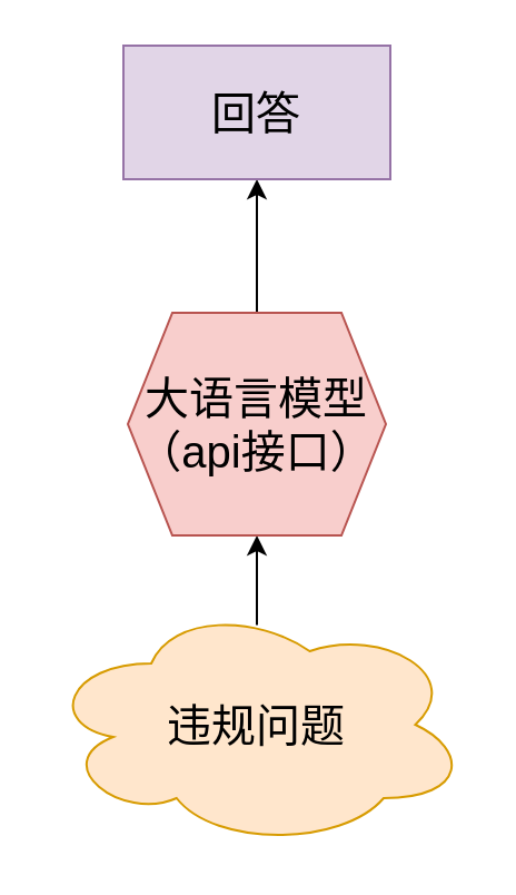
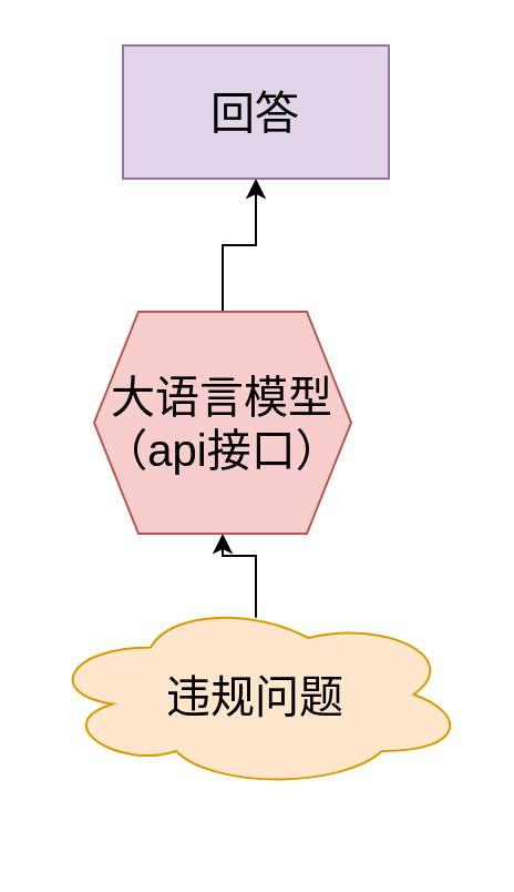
- <mxCell id="5" value="&lt;font style=&quot;font-size: 20px;&quot;&gt;大语言模型&lt;/font&gt;&lt;div&gt;&lt;font style=&quot;font-size: 20px;&quot;&gt;（api接口）&lt;/font&gt;&lt;/div&gt;" style="shape=hexagon;perimeter=hexagonPerimeter2;whiteSpace=wrap;html=1;fixedSize=1;fillColor=#f8cecc;strokeColor=#b85450;" vertex="1" parent="1"><mxGeometry x="57" y="140" width="116" height="100" as="geometry" /></mxCell>
+ <mxCell id="5" value="&lt;font style=&quot;font-size: 20px;&quot;&gt;大语言模型&lt;/font&gt;&lt;div&gt;&lt;font style=&quot;font-size: 20px;&quot;&gt;（api接口）&lt;/font&gt;&lt;/div&gt;" style="shape=hexagon;perimeter=hexagonPerimeter2;whiteSpace=wrap;html=1;fixedSize=1;fillColor=#f8cecc;strokeColor=#b85450;" vertex="1" parent="1"><mxGeometry x="42" y="140" width="116" height="100" as="geometry" /></mxCell>
- <mxCell id="3" value="&lt;font style=&quot;font-size: 20px;&quot;&gt;&lt;font style=&quot;font-size: 20px;&quot;&gt;违规问&lt;/font&gt;题&lt;/font&gt;" style="ellipse;shape=cloud;whiteSpace=wrap;html=1;fillColor=#ffe6cc;strokeColor=#d79b00;" vertex="1" parent="1"><mxGeometry x="20" y="270" width="190" height="110" as="geometry" /></mxCell>
+ <mxCell id="3" value="&lt;font style=&quot;font-size: 20px;&quot;&gt;&lt;font style=&quot;font-size: 20px;&quot;&gt;违规问&lt;/font&gt;题&lt;/font&gt;" style="ellipse;shape=cloud;whiteSpace=wrap;html=1;fillColor=#ffe6cc;strokeColor=#d79b00;" vertex="1" parent="1"><mxGeometry x="20" y="270" width="190" height="85" as="geometry" /></mxCell>
